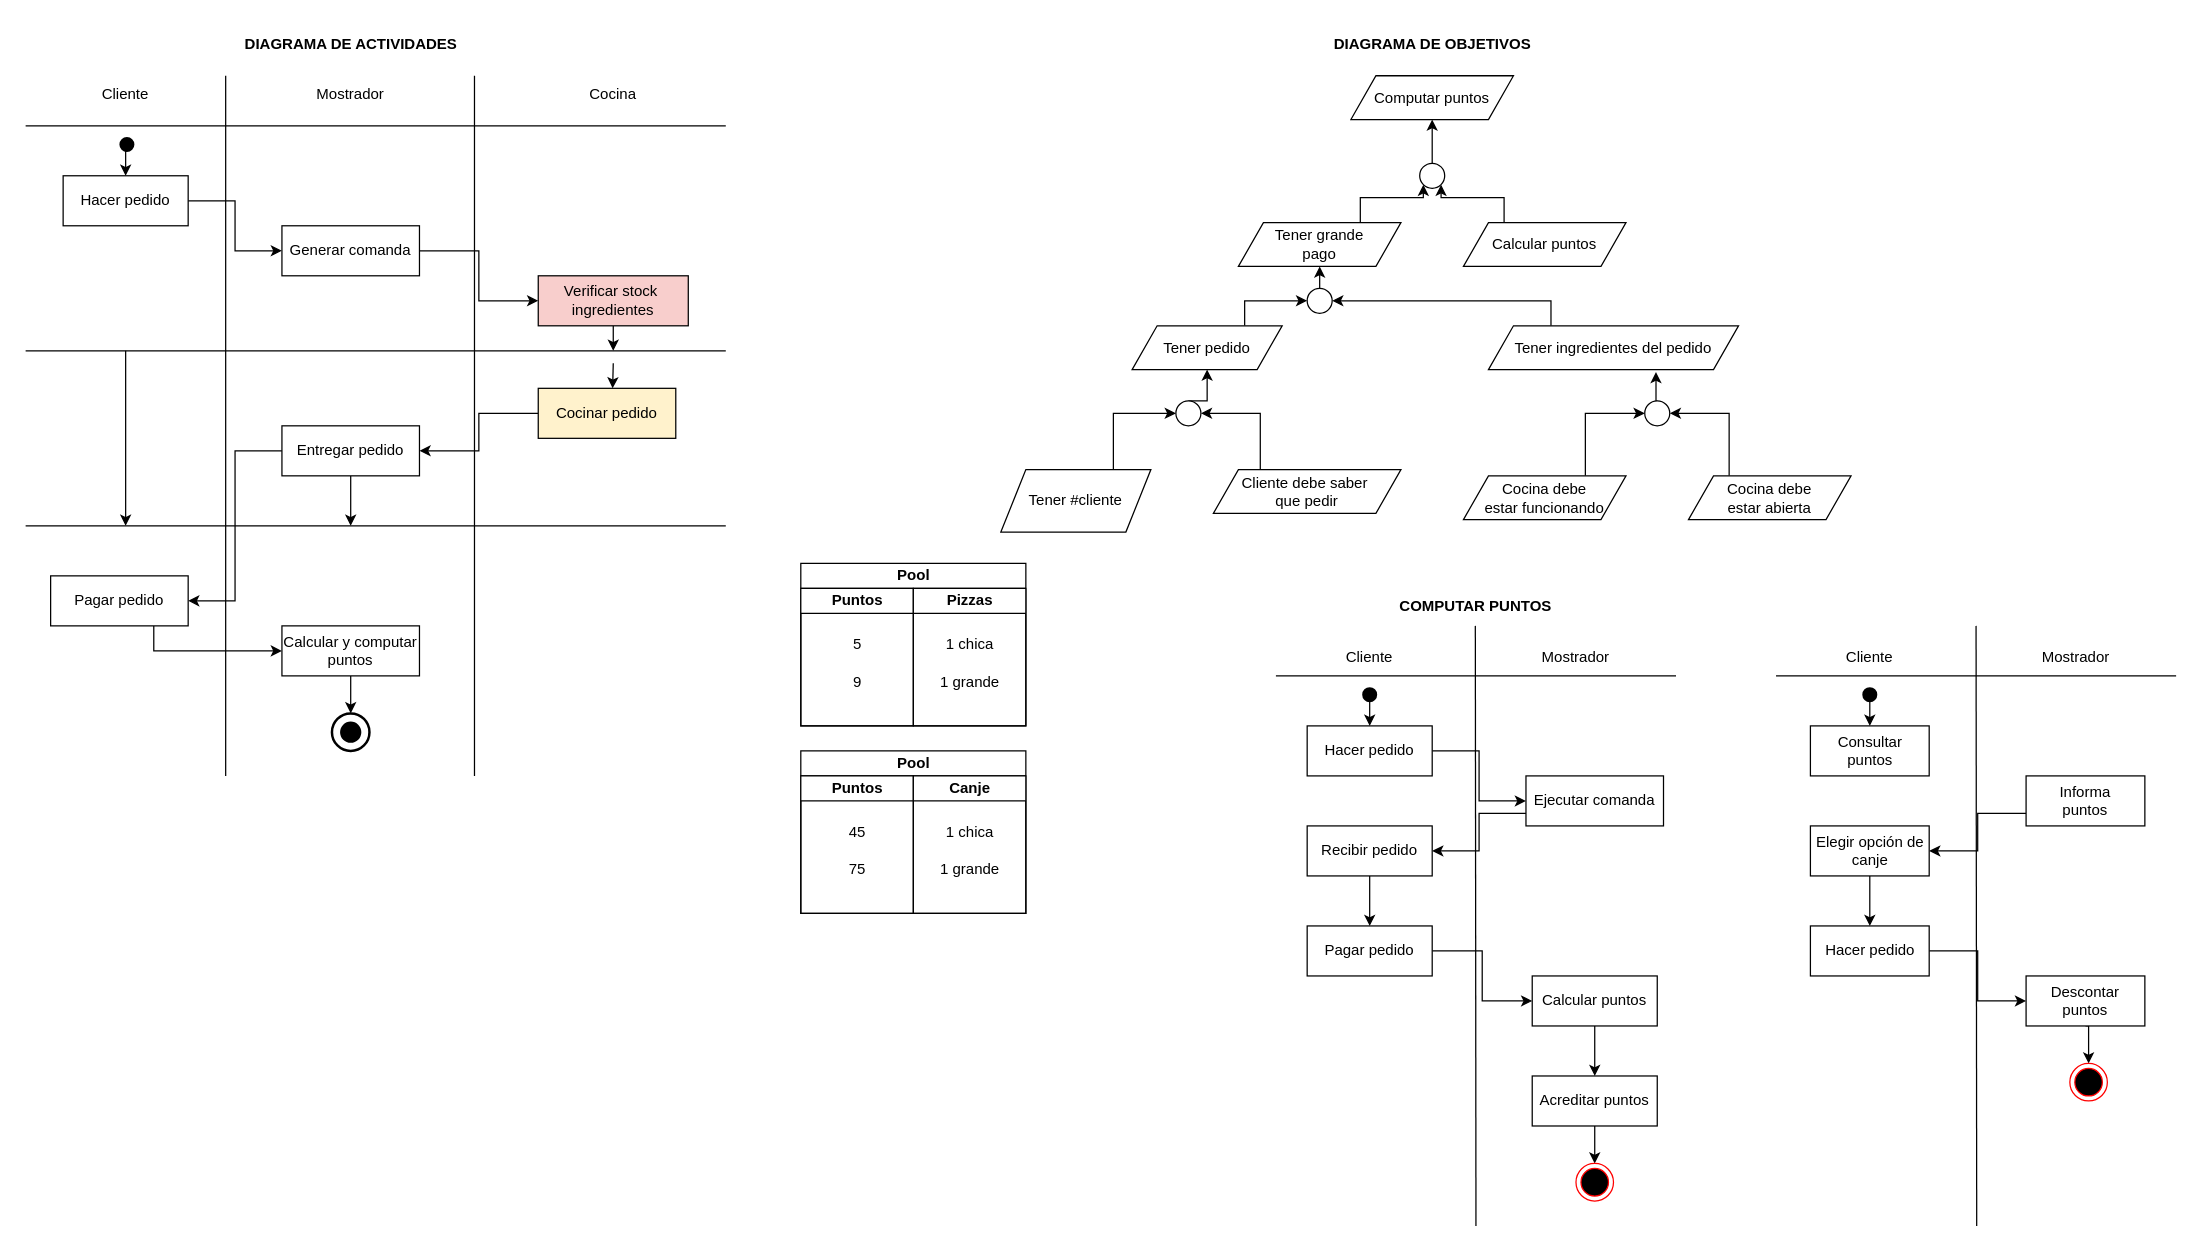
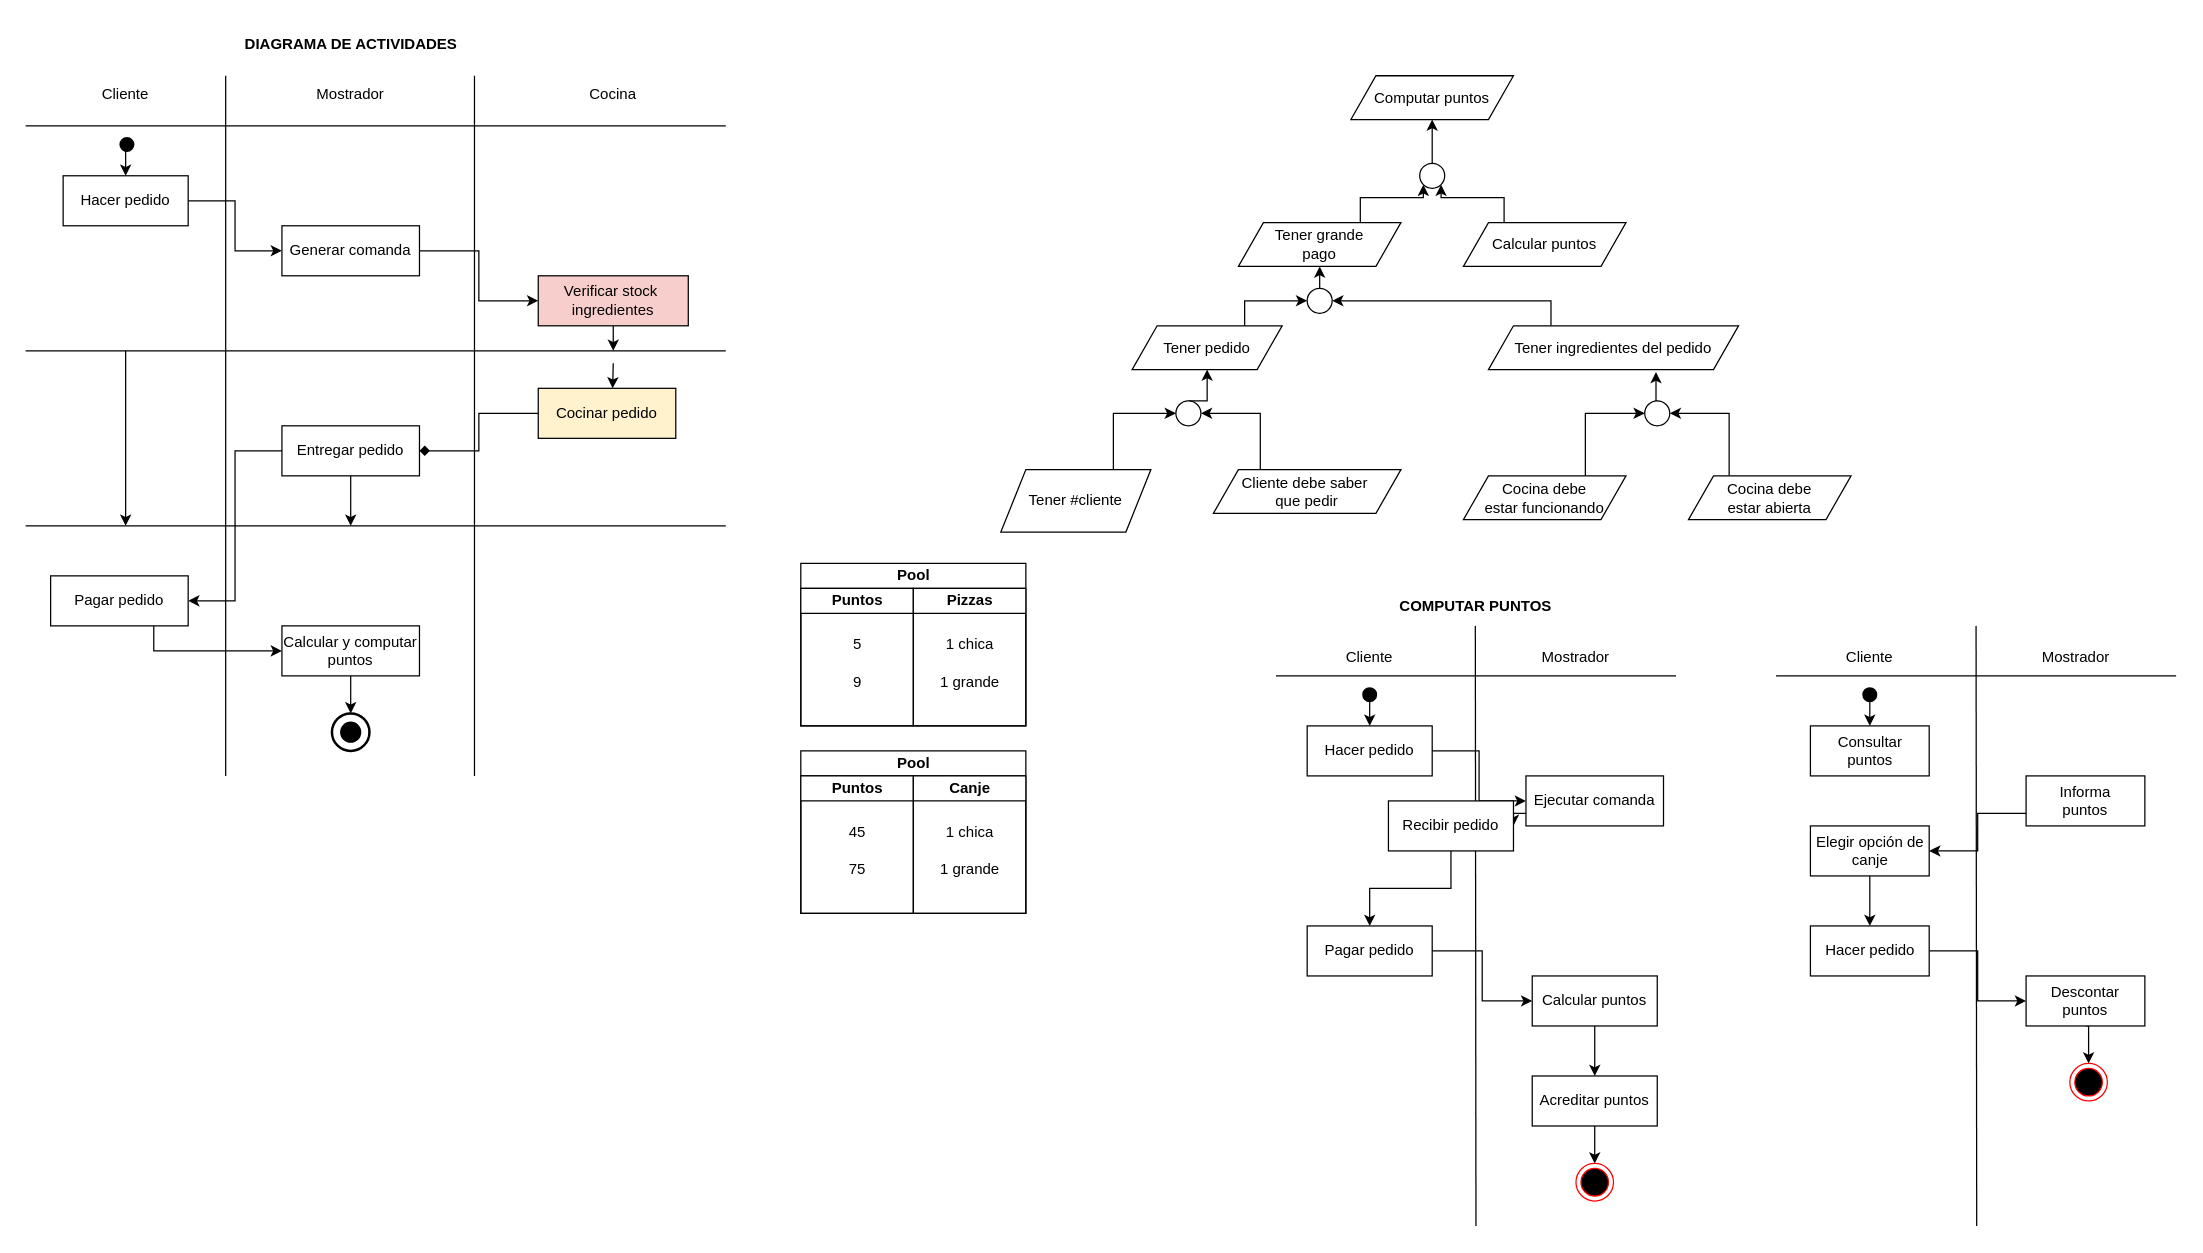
- <mxCell id="58" value="&lt;b&gt;DIAGRAMA DE OBJETIVOS&lt;/b&gt;" style="text;html=1;strokeColor=none;fillColor=none;align=center;verticalAlign=middle;whiteSpace=wrap;rounded=0;" vertex="1" parent="1"><mxGeometry x="1042.5" y="20" width="205" height="30" as="geometry" /></mxCell>
- <mxCell id="14" style="edgeStyle=orthogonalEdgeStyle;rounded=0;orthogonalLoop=1;jettySize=auto;html=1;exitX=0;exitY=0.5;exitDx=0;exitDy=0;entryX=1;entryY=0.5;entryDx=0;entryDy=0;" edge="1" parent="1" source="15" target="18"><mxGeometry relative="1" as="geometry" /></mxCell>
+ <mxCell id="14" style="edgeStyle=orthogonalEdgeStyle;rounded=0;orthogonalLoop=1;jettySize=auto;html=1;exitX=0;exitY=0.5;exitDx=0;exitDy=0;entryX=1;entryY=0.5;entryDx=0;entryDy=0;endArrow=diamond;" edge="1" parent="1" source="15" target="18"><mxGeometry relative="1" as="geometry" /></mxCell>
- <mxCell id="85" value="Recibir pedido" style="rounded=0;whiteSpace=wrap;html=1;" vertex="1" parent="1"><mxGeometry x="1045" y="660" width="100" height="40" as="geometry" /></mxCell>
+ <mxCell id="85" value="Recibir pedido" style="rounded=0;whiteSpace=wrap;html=1;" vertex="1" parent="1"><mxGeometry x="1110" y="640" width="100" height="40" as="geometry" /></mxCell>
